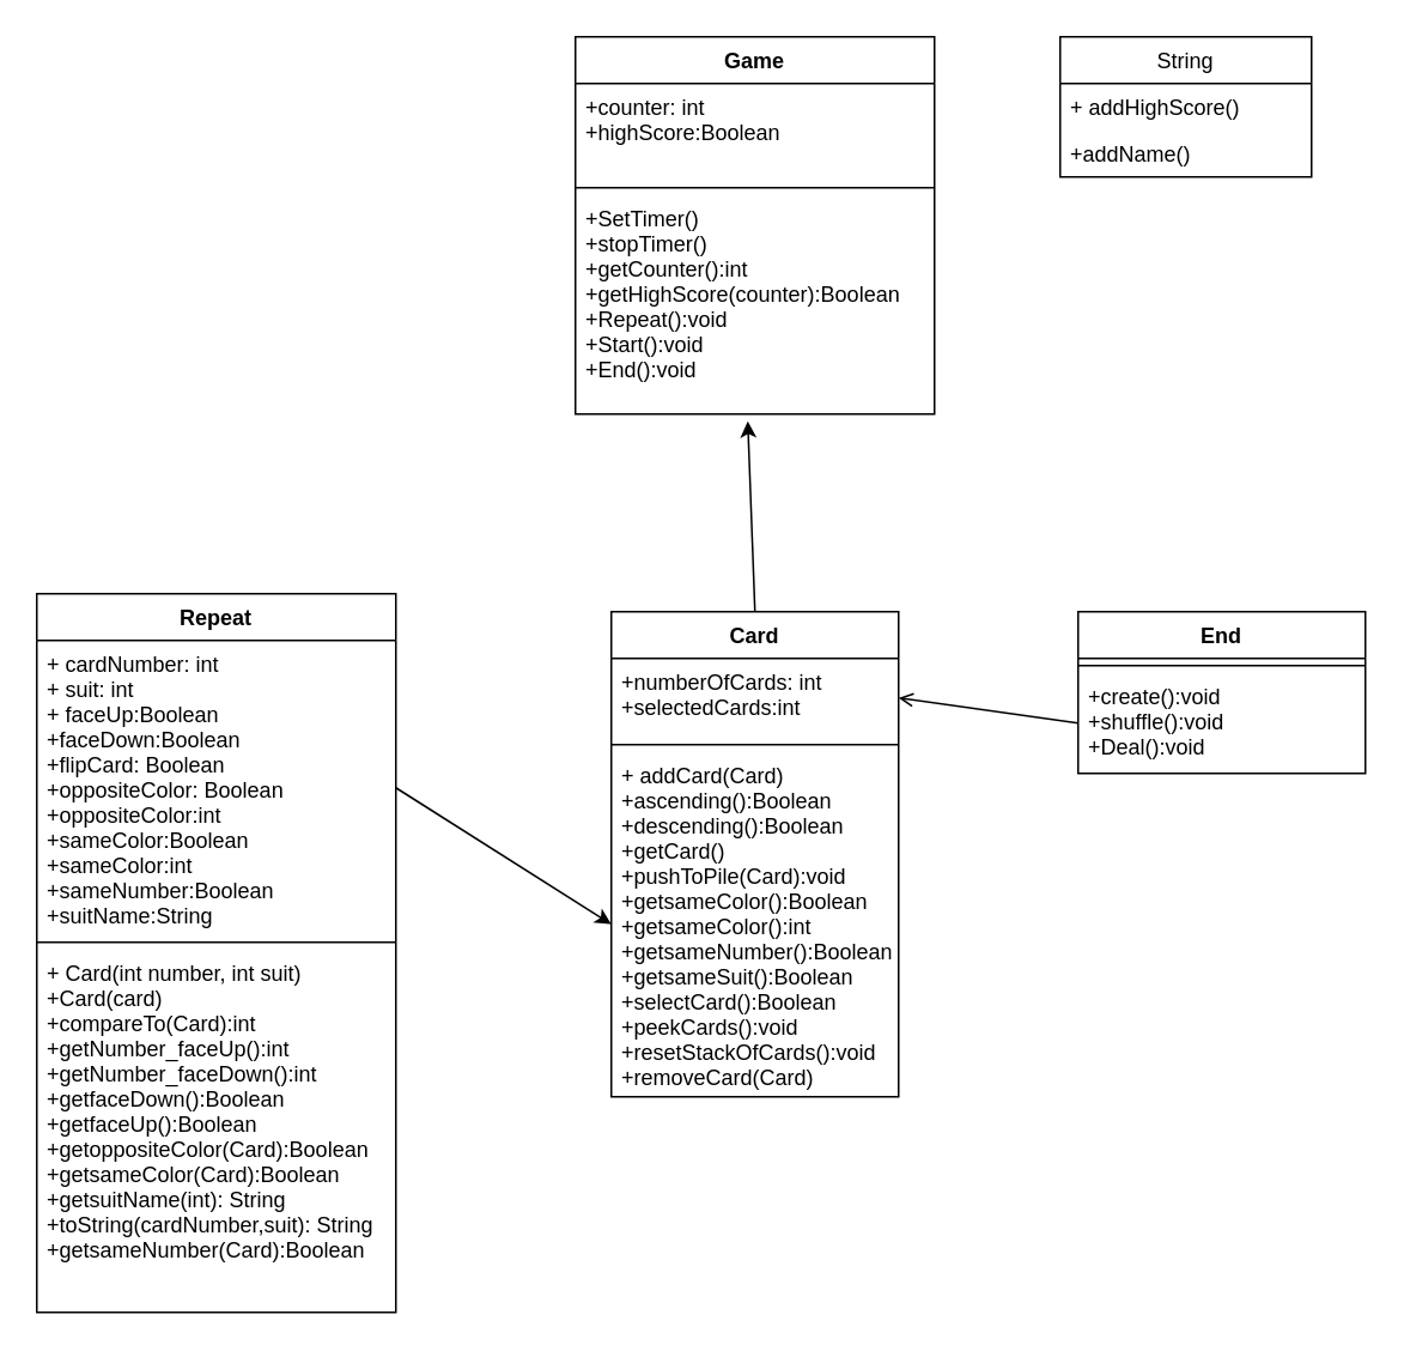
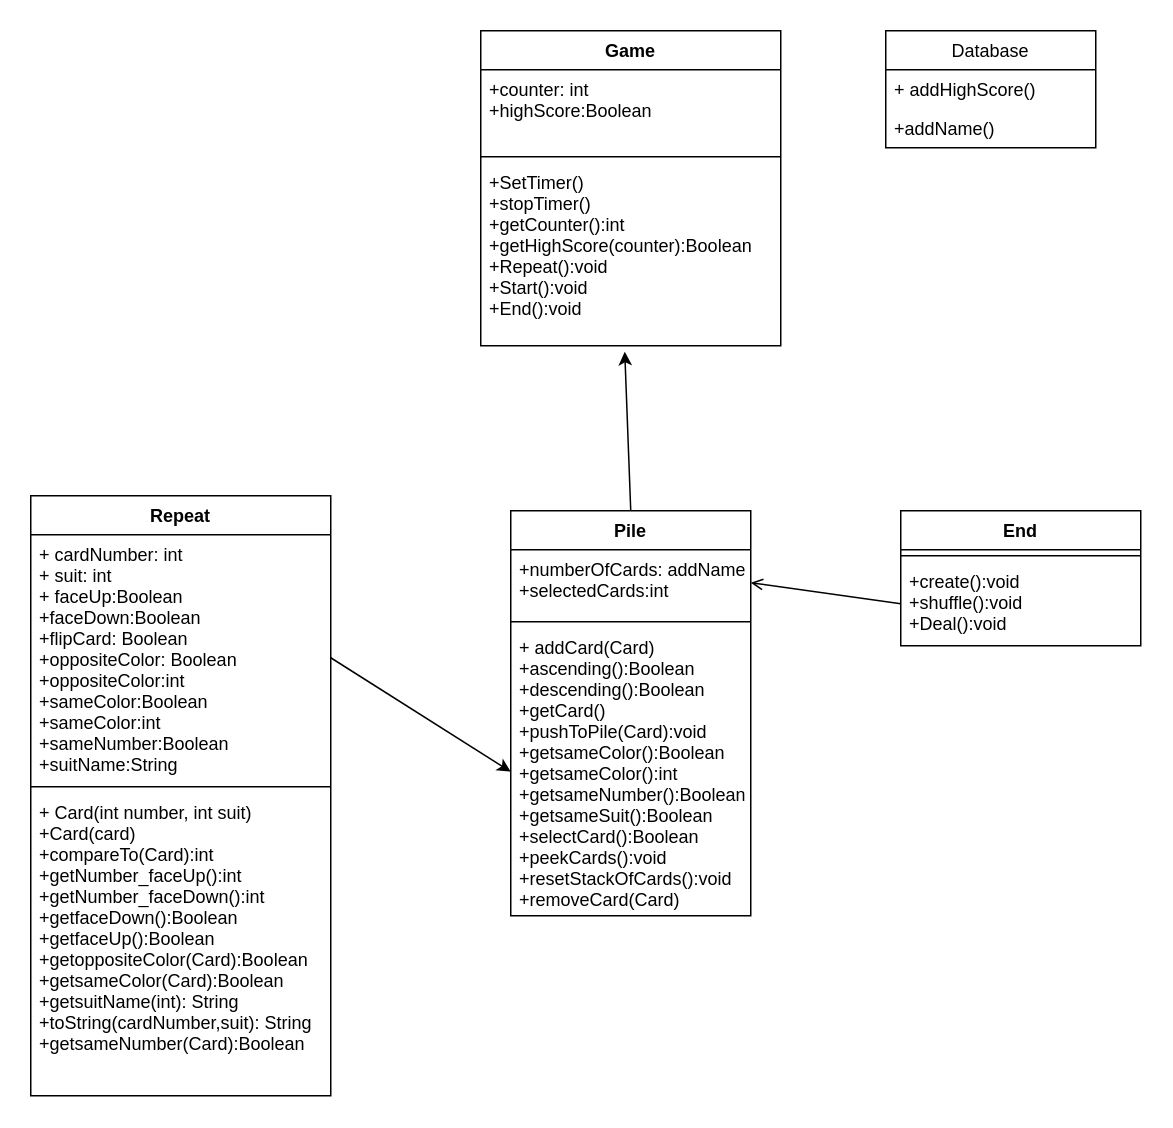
- <mxCell id="20" value="String" style="swimlane;fontStyle=0;childLayout=stackLayout;horizontal=1;startSize=26;fillColor=none;horizontalStack=0;resizeParent=1;resizeParentMax=0;resizeLast=0;collapsible=1;marginBottom=0;" vertex="1" parent="1"><mxGeometry x="590" y="20" width="140" height="78" as="geometry" /></mxCell>
+ <mxCell id="20" value="Database" style="swimlane;fontStyle=0;childLayout=stackLayout;horizontal=1;startSize=26;fillColor=none;horizontalStack=0;resizeParent=1;resizeParentMax=0;resizeLast=0;collapsible=1;marginBottom=0;" vertex="1" parent="1"><mxGeometry x="590" y="20" width="140" height="78" as="geometry" /></mxCell>
- <mxCell id="2" value="Card" style="swimlane;fontStyle=1;align=center;verticalAlign=top;childLayout=stackLayout;horizontal=1;startSize=26;horizontalStack=0;resizeParent=1;resizeParentMax=0;resizeLast=0;collapsible=1;marginBottom=0;" vertex="1" parent="1"><mxGeometry x="340" y="340" width="160" height="270" as="geometry" /></mxCell>
+ <mxCell id="2" value="Pile" style="swimlane;fontStyle=1;align=center;verticalAlign=top;childLayout=stackLayout;horizontal=1;startSize=26;horizontalStack=0;resizeParent=1;resizeParentMax=0;resizeLast=0;collapsible=1;marginBottom=0;" vertex="1" parent="1"><mxGeometry x="340" y="340" width="160" height="270" as="geometry" /></mxCell>
- <mxCell id="3" value="+numberOfCards: int&#10;+selectedCards:int&#10;" style="text;strokeColor=none;fillColor=none;align=left;verticalAlign=top;spacingLeft=4;spacingRight=4;overflow=hidden;rotatable=0;points=[[0,0.5],[1,0.5]];portConstraint=eastwest;" vertex="1" parent="2"><mxGeometry y="26" width="160" height="44" as="geometry" /></mxCell>
+ <mxCell id="3" value="+numberOfCards: addName&#10;+selectedCards:int&#10;" style="text;strokeColor=none;fillColor=none;align=left;verticalAlign=top;spacingLeft=4;spacingRight=4;overflow=hidden;rotatable=0;points=[[0,0.5],[1,0.5]];portConstraint=eastwest;" vertex="1" parent="2"><mxGeometry y="26" width="160" height="44" as="geometry" /></mxCell>
